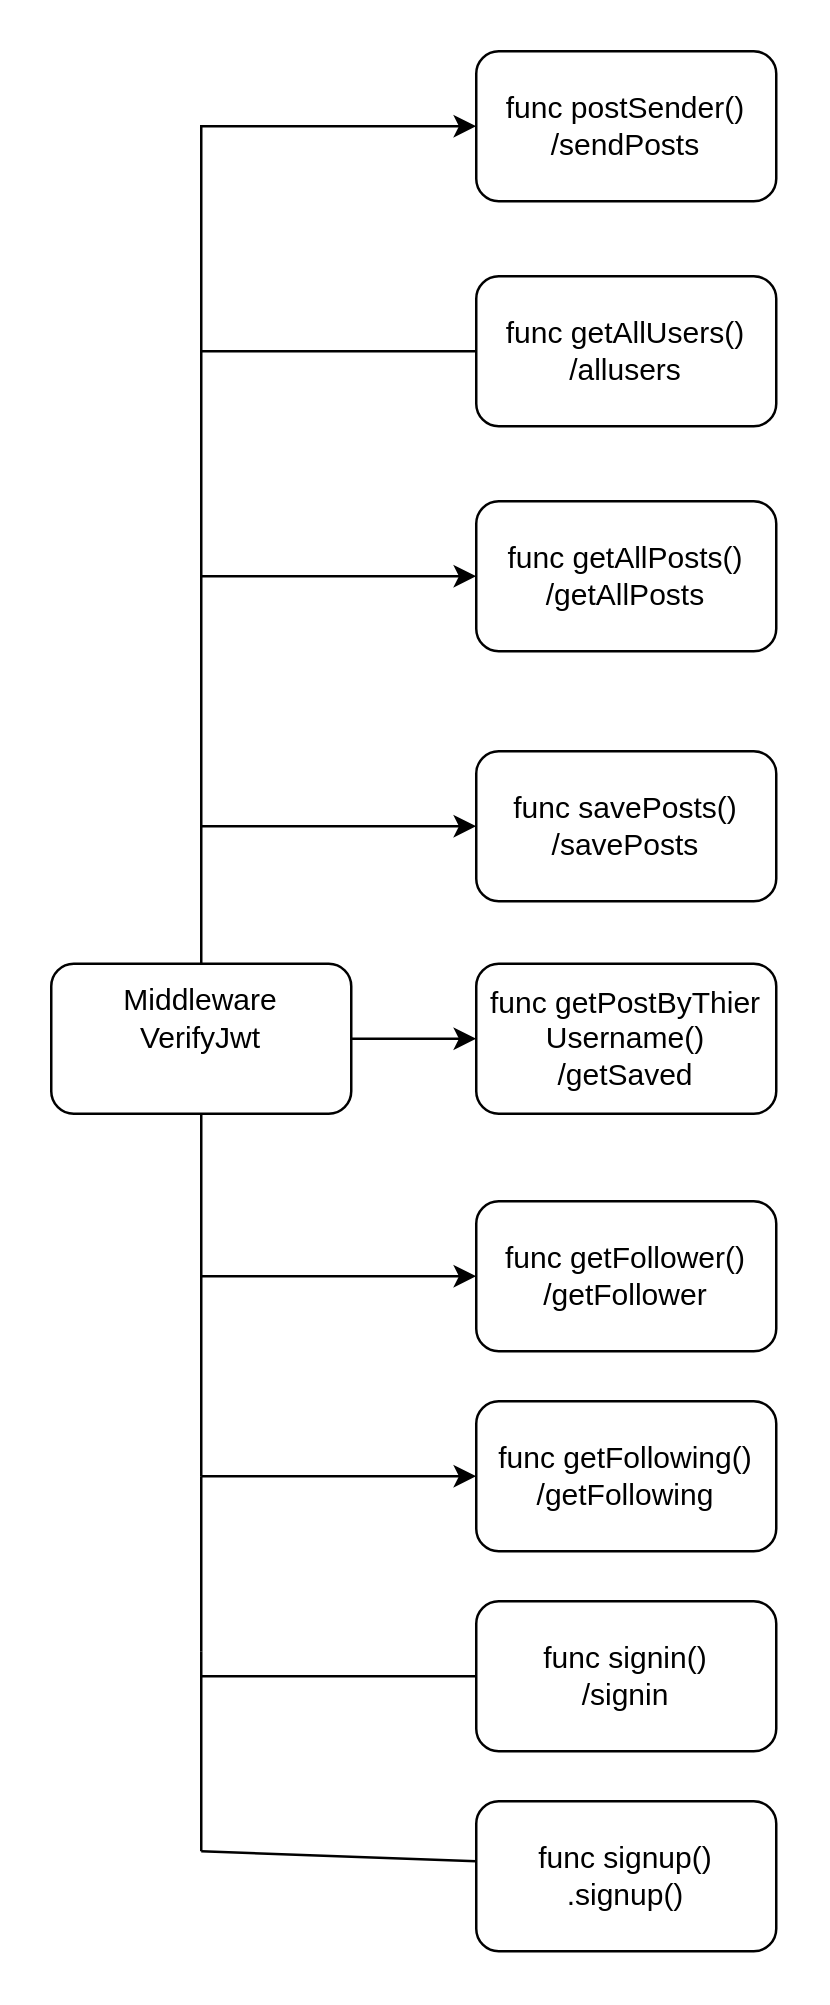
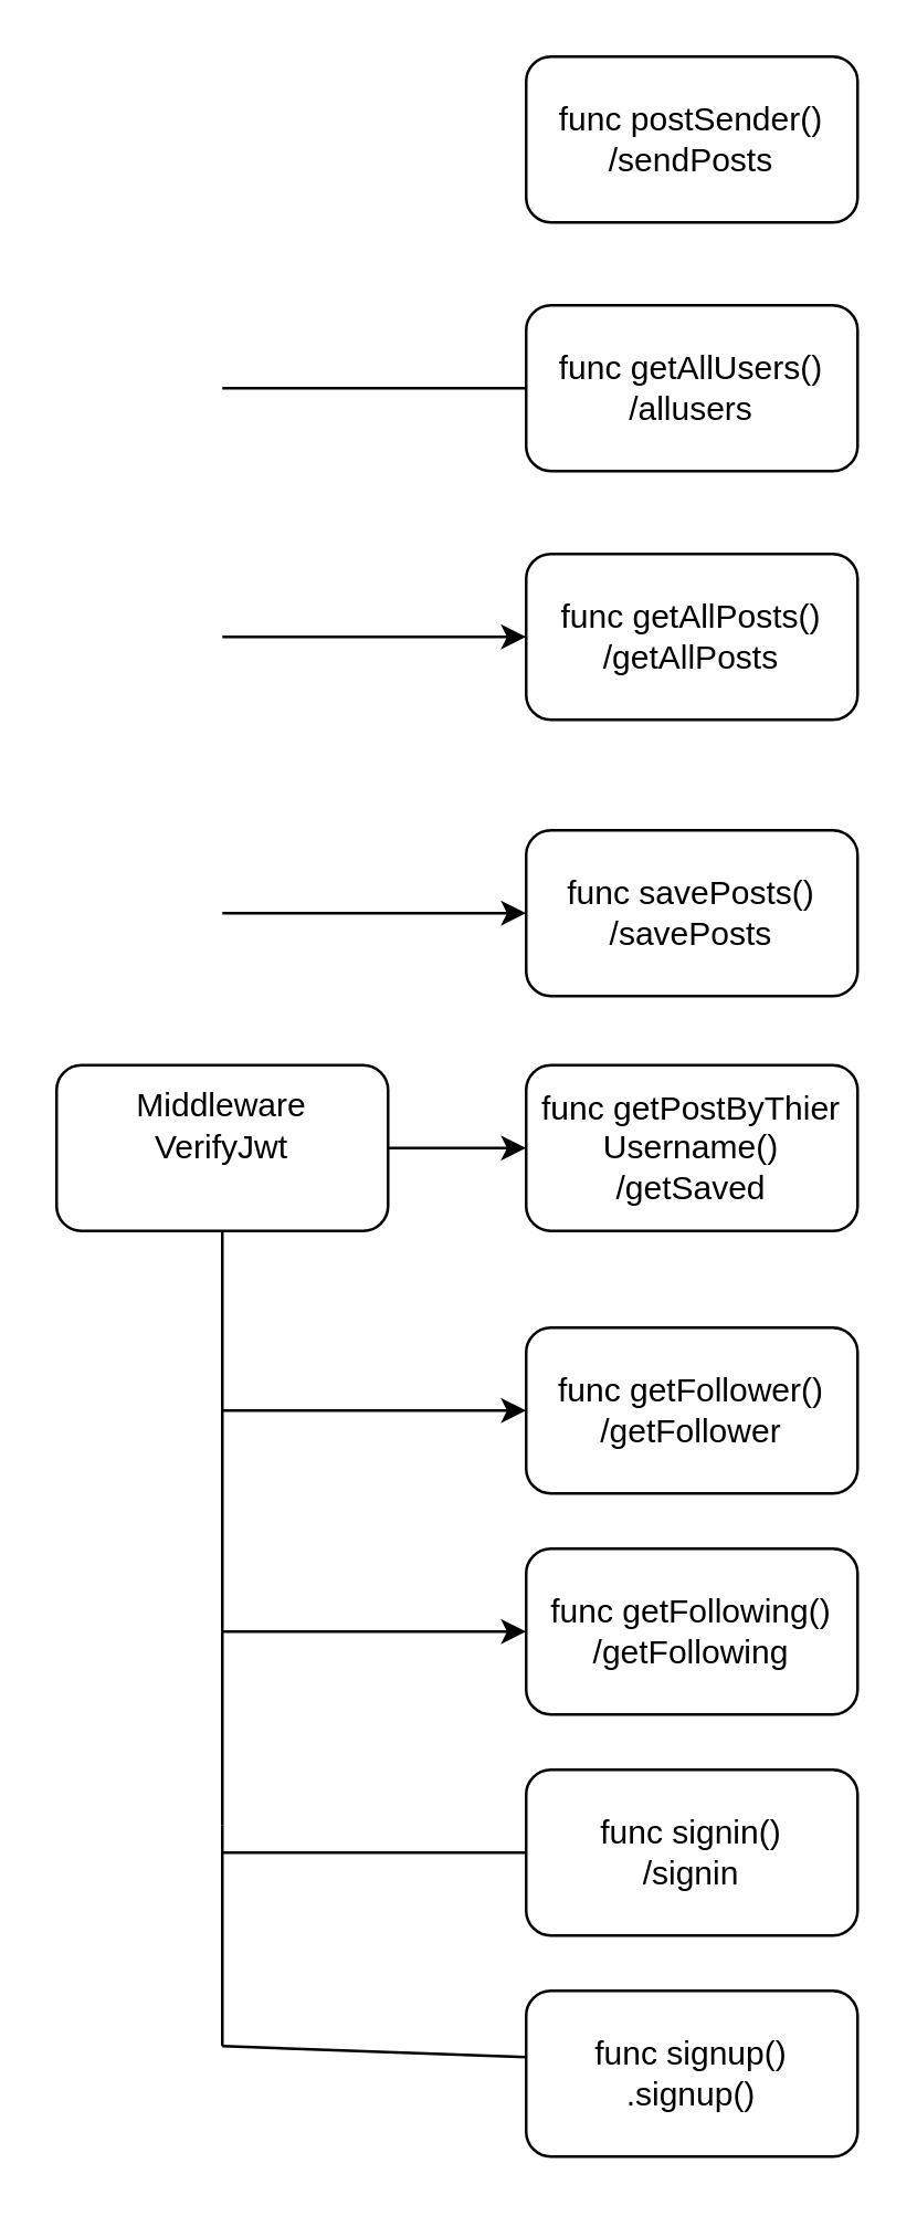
- <mxCell id="5" style="edgeStyle=orthogonalEdgeStyle;rounded=0;orthogonalLoop=1;jettySize=auto;html=1;exitX=0.5;exitY=0;exitDx=0;exitDy=0;entryX=0;entryY=0.5;entryDx=0;entryDy=0;" edge="1" parent="1" source="6" target="7"><mxGeometry relative="1" as="geometry"><mxPoint x="80" y="50" as="targetPoint" /></mxGeometry></mxCell>
